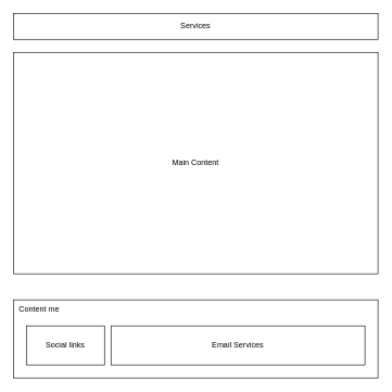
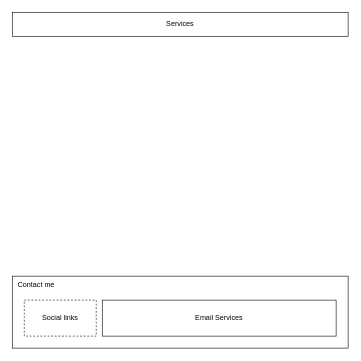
- <mxCell id="3" value="Main Content" style="rounded=0;whiteSpace=wrap;html=1;" vertex="1" parent="1"><mxGeometry x="20" y="80" width="560" height="340" as="geometry" /></mxCell>
- <mxCell id="5" value="Content me" style="text;html=1;align=center;verticalAlign=middle;whiteSpace=wrap;rounded=0;" vertex="1" parent="1"><mxGeometry x="20" y="460" width="80" height="30" as="geometry" /></mxCell>
+ <mxCell id="5" value="Contact me" style="text;html=1;align=center;verticalAlign=middle;whiteSpace=wrap;rounded=0;" vertex="1" parent="1"><mxGeometry x="20" y="460" width="80" height="30" as="geometry" /></mxCell>
- <mxCell id="6" value="Social links" style="rounded=0;whiteSpace=wrap;html=1;" vertex="1" parent="1"><mxGeometry x="40" y="500" width="120" height="60" as="geometry" /></mxCell>
+ <mxCell id="6" value="Social links" style="rounded=0;whiteSpace=wrap;html=1;dashed=1;" vertex="1" parent="1"><mxGeometry x="40" y="500" width="120" height="60" as="geometry" /></mxCell>
